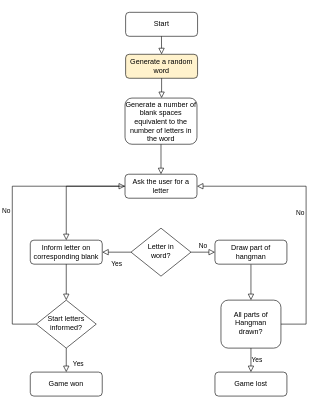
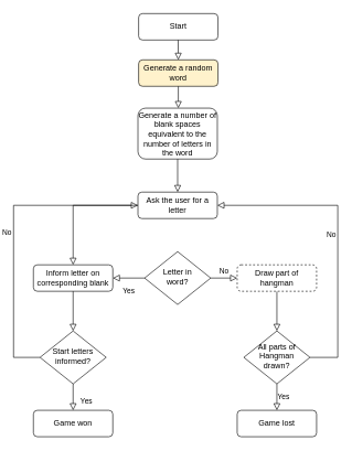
- <mxCell id="17" value="Draw part of hangman" style="rounded=1;whiteSpace=wrap;html=1;fontSize=12;glass=0;strokeWidth=1;shadow=0;" vertex="1" parent="1"><mxGeometry x="358" y="400" width="120" height="40" as="geometry" /></mxCell>
+ <mxCell id="17" value="Draw part of hangman" style="rounded=1;whiteSpace=wrap;html=1;fontSize=12;glass=0;strokeWidth=1;shadow=0;dashed=1;" vertex="1" parent="1"><mxGeometry x="358" y="400" width="120" height="40" as="geometry" /></mxCell>
- <mxCell id="11" value="All parts of Hangman drawn?" style="whiteSpace=wrap;html=1;shadow=0;fontFamily=Helvetica;fontSize=12;align=center;strokeWidth=1;spacing=6;spacingTop=-4;rounded=1;" vertex="1" parent="1"><mxGeometry x="368" y="500" width="100" height="80" as="geometry" /></mxCell>
+ <mxCell id="11" value="All parts of Hangman drawn?" style="rhombus;whiteSpace=wrap;html=1;shadow=0;fontFamily=Helvetica;fontSize=12;align=center;strokeWidth=1;spacing=6;spacingTop=-4;" vertex="1" parent="1"><mxGeometry x="368" y="500" width="100" height="80" as="geometry" /></mxCell>
